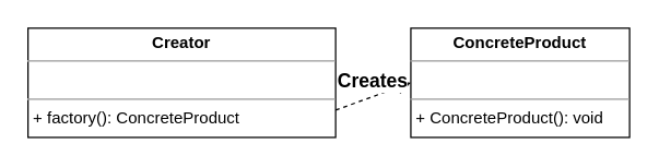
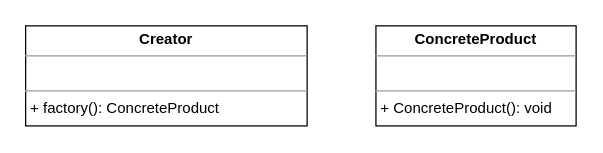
- <mxCell id="4" value="&lt;font style=&quot;font-size: 14px&quot;&gt;&lt;b&gt;Creates&lt;/b&gt;&lt;/font&gt;" style="html=1;verticalAlign=bottom;endArrow=open;dashed=1;endSize=8;entryX=0;entryY=0.5;entryDx=0;entryDy=0;exitX=1;exitY=0.75;exitDx=0;exitDy=0;" edge="1" parent="1" source="2" target="3"><mxGeometry relative="1" as="geometry"><mxPoint x="310" y="120" as="sourcePoint" /><mxPoint x="230" y="120" as="targetPoint" /></mxGeometry></mxCell>
